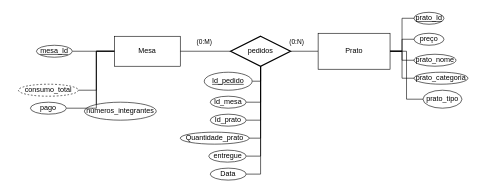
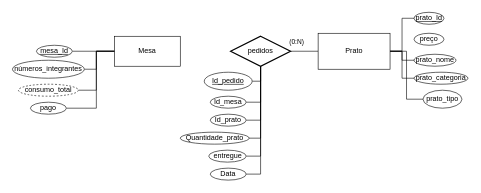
- <mxCell id="35" style="edgeStyle=orthogonalEdgeStyle;rounded=0;orthogonalLoop=1;jettySize=auto;html=1;exitX=0;exitY=0.5;exitDx=0;exitDy=0;endArrow=none;endFill=0;" edge="1" parent="1" source="36" target="34"><mxGeometry relative="1" as="geometry" /></mxCell>
- <mxCell id="4" value="(0:M)" style="edgeStyle=orthogonalEdgeStyle;rounded=0;orthogonalLoop=1;jettySize=auto;html=1;endArrow=none;endFill=0;" parent="1" source="5" target="2" edge="1"><mxGeometry x="0.048" y="-15" relative="1" as="geometry"><mxPoint as="offset" /></mxGeometry></mxCell>
- <mxCell id="9" value="números_integrantes" style="ellipse;whiteSpace=wrap;html=1;" parent="1" vertex="1"><mxGeometry x="140" y="170" width="120" height="30" as="geometry" /></mxCell>
+ <mxCell id="9" value="números_integrantes" style="ellipse;whiteSpace=wrap;html=1;" parent="1" vertex="1"><mxGeometry x="20" y="100" width="120" height="30" as="geometry" /></mxCell>
